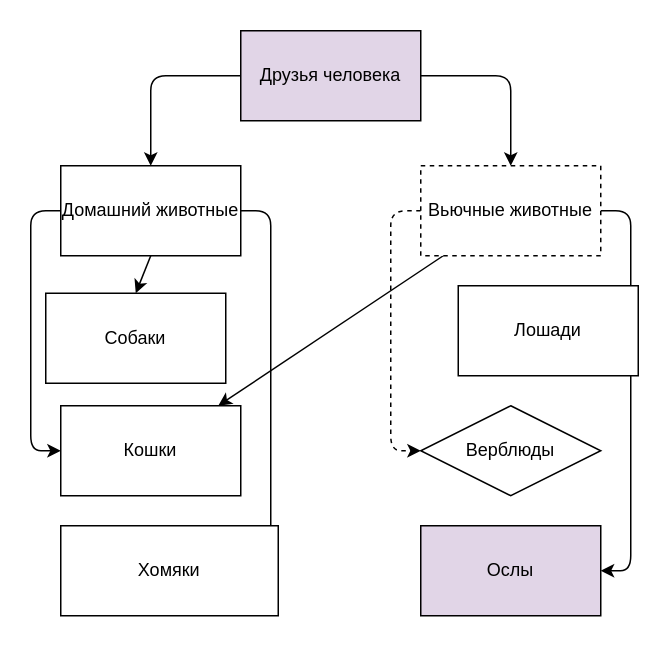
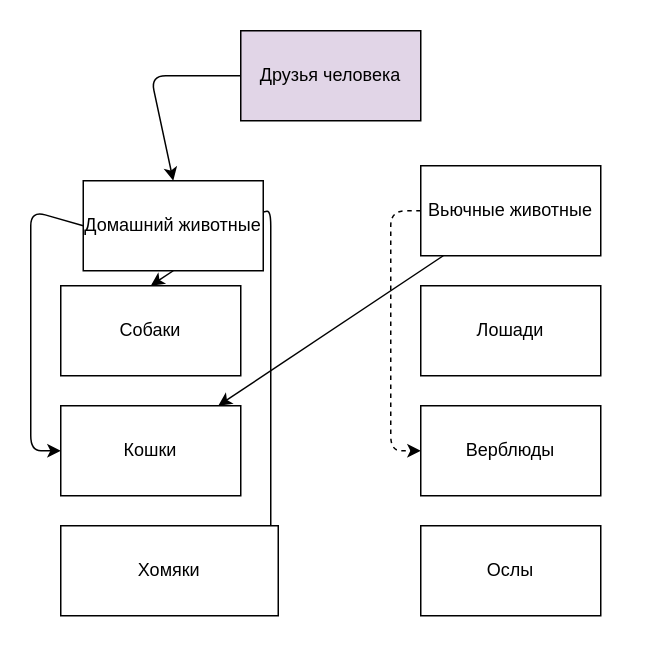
- <mxCell id="3" style="edgeStyle=none;html=1;entryX=0.5;entryY=0;entryDx=0;entryDy=0;" edge="1" parent="1" source="4" target="12"><mxGeometry relative="1" as="geometry"><Array as="points"><mxPoint x="340" y="50" /></Array></mxGeometry></mxCell>
- <mxCell id="8" value="Домашний животные" style="rounded=0;whiteSpace=wrap;html=1;" vertex="1" parent="1"><mxGeometry x="40" y="110" width="120" height="60" as="geometry" /></mxCell>
+ <mxCell id="8" value="Домашний животные" style="rounded=0;whiteSpace=wrap;html=1;" vertex="1" parent="1"><mxGeometry x="55" y="120" width="120" height="60" as="geometry" /></mxCell>
- <mxCell id="12" value="Вьючные животные" style="rounded=0;whiteSpace=wrap;html=1;dashed=1;" vertex="1" parent="1"><mxGeometry x="280" y="110" width="120" height="60" as="geometry" /></mxCell>
+ <mxCell id="12" value="Вьючные животные" style="rounded=0;whiteSpace=wrap;html=1;" vertex="1" parent="1"><mxGeometry x="280" y="110" width="120" height="60" as="geometry" /></mxCell>
- <mxCell id="16" value="Лошади" style="rounded=0;whiteSpace=wrap;html=1;" vertex="1" parent="1"><mxGeometry x="305" y="190" width="120" height="60" as="geometry" /></mxCell>
+ <mxCell id="16" value="Лошади" style="rounded=0;whiteSpace=wrap;html=1;" vertex="1" parent="1"><mxGeometry x="280" y="190" width="120" height="60" as="geometry" /></mxCell>
- <mxCell id="13" value="Собаки" style="rounded=0;whiteSpace=wrap;html=1;" vertex="1" parent="1"><mxGeometry x="30" y="195" width="120" height="60" as="geometry" /></mxCell>
+ <mxCell id="13" value="Собаки" style="rounded=0;whiteSpace=wrap;html=1;" vertex="1" parent="1"><mxGeometry x="40" y="190" width="120" height="60" as="geometry" /></mxCell>
- <mxCell id="17" value="Верблюды" style="rhombus;whiteSpace=wrap;html=1;" vertex="1" parent="1"><mxGeometry x="280" y="270" width="120" height="60" as="geometry" /></mxCell>
+ <mxCell id="17" value="Верблюды" style="rounded=0;whiteSpace=wrap;html=1;" vertex="1" parent="1"><mxGeometry x="280" y="270" width="120" height="60" as="geometry" /></mxCell>
- <mxCell id="11" style="edgeStyle=none;html=1;entryX=1;entryY=0.5;entryDx=0;entryDy=0;" edge="1" parent="1" source="12" target="18"><mxGeometry relative="1" as="geometry"><Array as="points"><mxPoint x="420" y="140" /><mxPoint x="420" y="380" /></Array></mxGeometry></mxCell>
- <mxCell id="18" value="Ослы" style="rounded=0;whiteSpace=wrap;html=1;fillColor=#e1d5e7;" vertex="1" parent="1"><mxGeometry x="280" y="350" width="120" height="60" as="geometry" /></mxCell>
+ <mxCell id="18" value="Ослы" style="rounded=0;whiteSpace=wrap;html=1;" vertex="1" parent="1"><mxGeometry x="280" y="350" width="120" height="60" as="geometry" /></mxCell>
